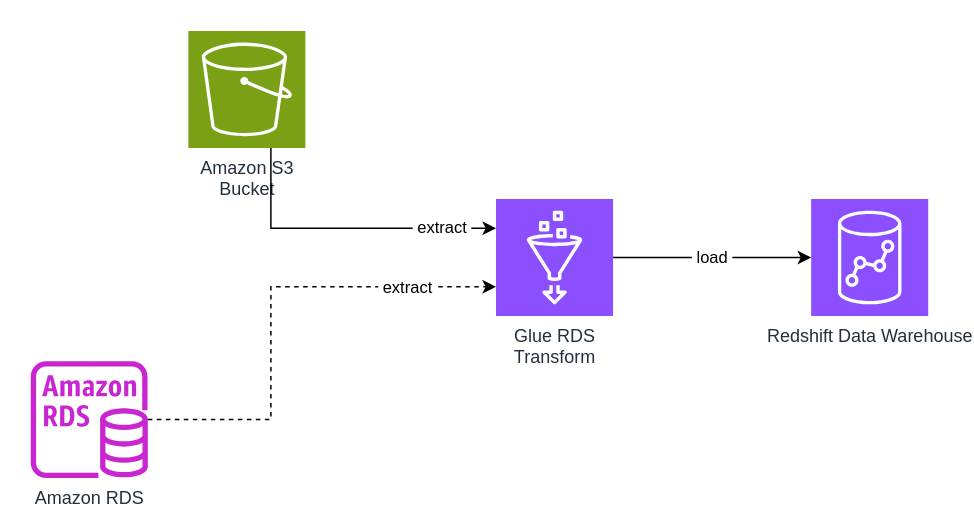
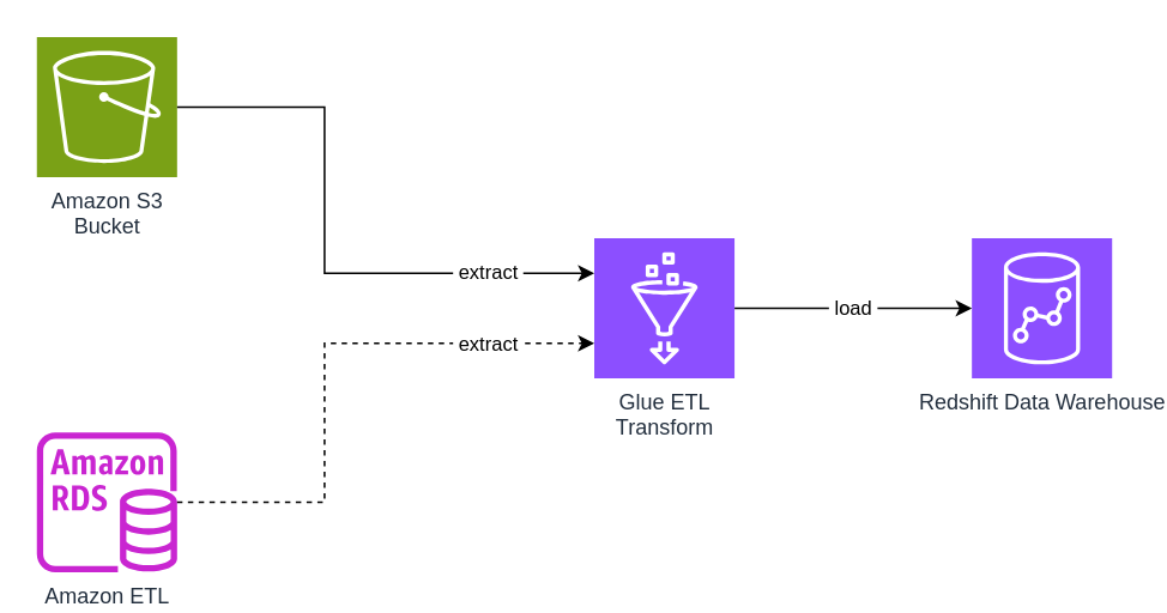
- <mxCell id="2" value="Amazon S3&lt;div&gt;Bucket&lt;/div&gt;" style="sketch=0;points=[[0,0,0],[0.25,0,0],[0.5,0,0],[0.75,0,0],[1,0,0],[0,1,0],[0.25,1,0],[0.5,1,0],[0.75,1,0],[1,1,0],[0,0.25,0],[0,0.5,0],[0,0.75,0],[1,0.25,0],[1,0.5,0],[1,0.75,0]];outlineConnect=0;fontColor=#232F3E;fillColor=#7AA116;strokeColor=#ffffff;dashed=0;verticalLabelPosition=bottom;verticalAlign=top;align=center;html=1;fontSize=12;fontStyle=0;aspect=fixed;shape=mxgraph.aws4.resourceIcon;resIcon=mxgraph.aws4.s3;" vertex="1" parent="1"><mxGeometry x="125" y="20" width="78" height="78" as="geometry" /></mxCell>
+ <mxCell id="2" value="Amazon S3&lt;div&gt;Bucket&lt;/div&gt;" style="sketch=0;points=[[0,0,0],[0.25,0,0],[0.5,0,0],[0.75,0,0],[1,0,0],[0,1,0],[0.25,1,0],[0.5,1,0],[0.75,1,0],[1,1,0],[0,0.25,0],[0,0.5,0],[0,0.75,0],[1,0.25,0],[1,0.5,0],[1,0.75,0]];outlineConnect=0;fontColor=#232F3E;fillColor=#7AA116;strokeColor=#ffffff;dashed=0;verticalLabelPosition=bottom;verticalAlign=top;align=center;html=1;fontSize=12;fontStyle=0;aspect=fixed;shape=mxgraph.aws4.resourceIcon;resIcon=mxgraph.aws4.s3;" vertex="1" parent="1"><mxGeometry x="20" y="20" width="78" height="78" as="geometry" /></mxCell>
- <mxCell id="4" value="Glue RDS&lt;div&gt;Transform&lt;/div&gt;" style="sketch=0;points=[[0,0,0],[0.25,0,0],[0.5,0,0],[0.75,0,0],[1,0,0],[0,1,0],[0.25,1,0],[0.5,1,0],[0.75,1,0],[1,1,0],[0,0.25,0],[0,0.5,0],[0,0.75,0],[1,0.25,0],[1,0.5,0],[1,0.75,0]];outlineConnect=0;fontColor=#232F3E;fillColor=#8C4FFF;strokeColor=#ffffff;dashed=0;verticalLabelPosition=bottom;verticalAlign=top;align=center;html=1;fontSize=12;fontStyle=0;aspect=fixed;shape=mxgraph.aws4.resourceIcon;resIcon=mxgraph.aws4.glue;" vertex="1" parent="1"><mxGeometry x="330" y="132" width="78" height="78" as="geometry" /></mxCell>
+ <mxCell id="4" value="Glue ETL&lt;div&gt;Transform&lt;/div&gt;" style="sketch=0;points=[[0,0,0],[0.25,0,0],[0.5,0,0],[0.75,0,0],[1,0,0],[0,1,0],[0.25,1,0],[0.5,1,0],[0.75,1,0],[1,1,0],[0,0.25,0],[0,0.5,0],[0,0.75,0],[1,0.25,0],[1,0.5,0],[1,0.75,0]];outlineConnect=0;fontColor=#232F3E;fillColor=#8C4FFF;strokeColor=#ffffff;dashed=0;verticalLabelPosition=bottom;verticalAlign=top;align=center;html=1;fontSize=12;fontStyle=0;aspect=fixed;shape=mxgraph.aws4.resourceIcon;resIcon=mxgraph.aws4.glue;" vertex="1" parent="1"><mxGeometry x="330" y="132" width="78" height="78" as="geometry" /></mxCell>
- <mxCell id="5" value="Amazon RDS" style="sketch=0;outlineConnect=0;fontColor=#232F3E;gradientColor=none;fillColor=#C925D1;strokeColor=none;dashed=0;verticalLabelPosition=bottom;verticalAlign=top;align=center;html=1;fontSize=12;fontStyle=0;aspect=fixed;pointerEvents=1;shape=mxgraph.aws4.rds_instance;" vertex="1" parent="1"><mxGeometry x="20" y="240" width="78" height="78" as="geometry" /></mxCell>
+ <mxCell id="5" value="Amazon ETL" style="sketch=0;outlineConnect=0;fontColor=#232F3E;gradientColor=none;fillColor=#C925D1;strokeColor=none;dashed=0;verticalLabelPosition=bottom;verticalAlign=top;align=center;html=1;fontSize=12;fontStyle=0;aspect=fixed;pointerEvents=1;shape=mxgraph.aws4.rds_instance;" vertex="1" parent="1"><mxGeometry x="20" y="240" width="78" height="78" as="geometry" /></mxCell>
